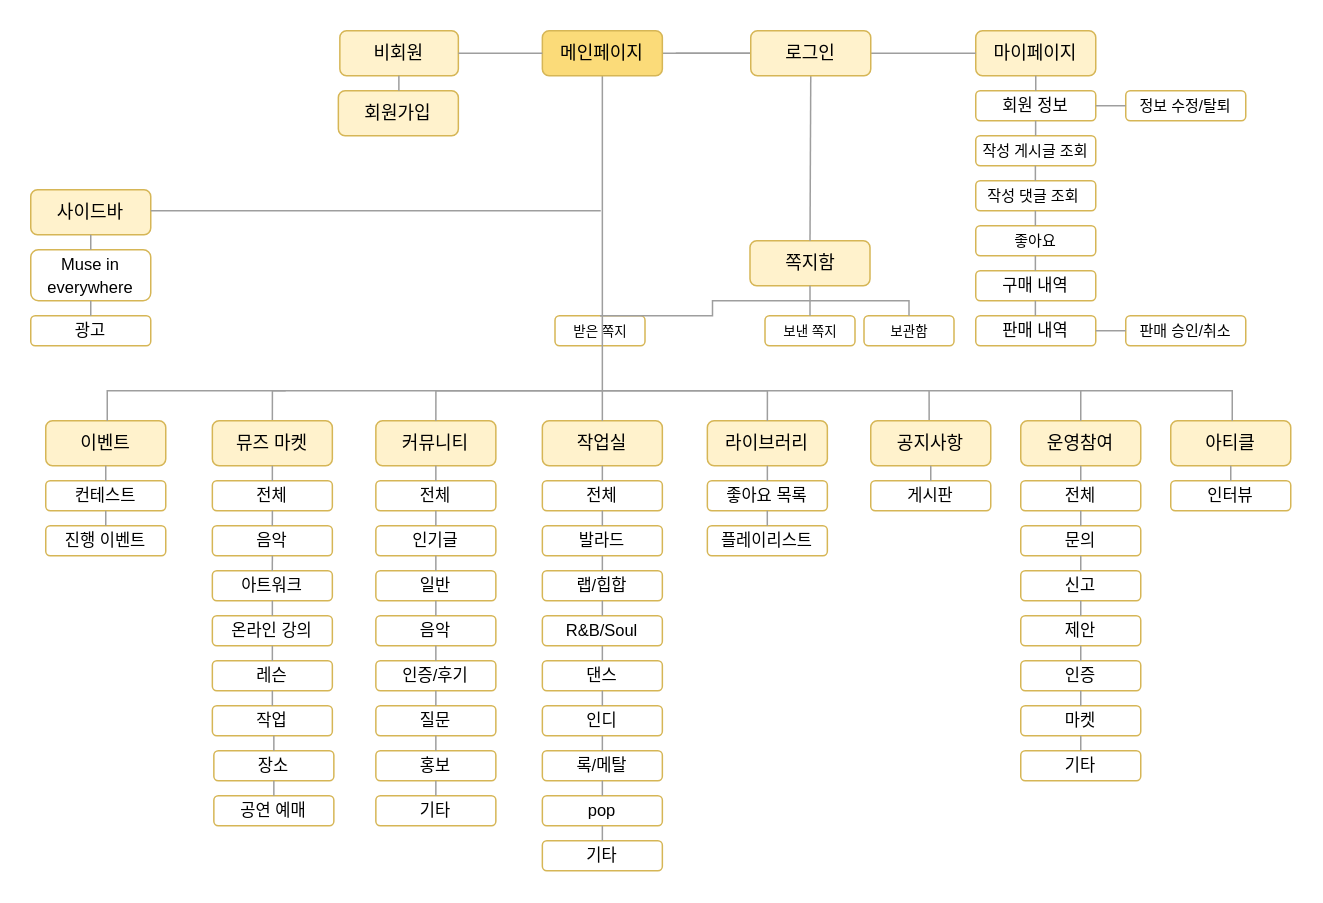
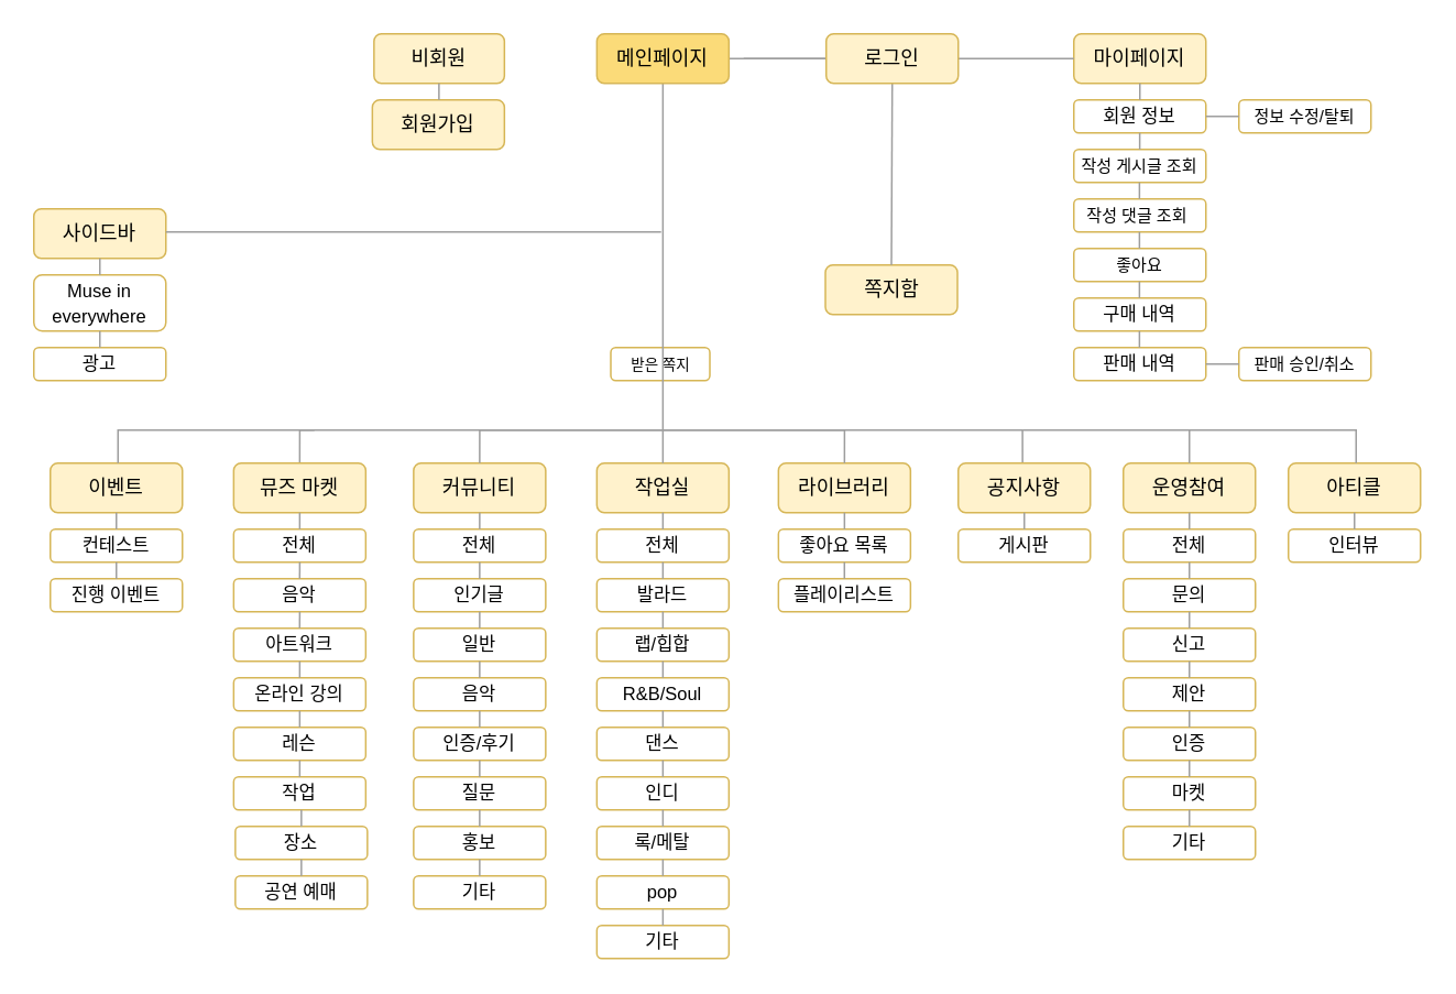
- <mxCell id="105" value="" style="edgeStyle=orthogonalEdgeStyle;rounded=0;orthogonalLoop=1;jettySize=auto;html=1;endArrow=none;endFill=0;strokeColor=#9e9e9e;exitX=0;exitY=0.5;exitDx=0;exitDy=0;entryX=1;entryY=0.5;entryDx=0;entryDy=0;" parent="1" source="102" target="2" edge="1"><mxGeometry relative="1" as="geometry"><mxPoint x="365.57" y="120" as="sourcePoint" /><mxPoint x="295.57" y="120" as="targetPoint" /><Array as="points"><mxPoint x="320" y="35" /><mxPoint x="320" y="35" /></Array></mxGeometry></mxCell>
- <mxCell id="18" value="" style="edgeStyle=orthogonalEdgeStyle;rounded=0;orthogonalLoop=1;jettySize=auto;html=1;endArrow=none;endFill=0;strokeColor=#9e9e9e;exitX=0.5;exitY=0;exitDx=0;exitDy=0;entryX=0.5;entryY=0;entryDx=0;entryDy=0;" parent="1" source="16" target="9" edge="1"><mxGeometry relative="1" as="geometry"><mxPoint x="617" y="200" as="sourcePoint" /><mxPoint x="462" y="200" as="targetPoint" /><Array as="points"><mxPoint x="605.5" y="200" /><mxPoint x="474.5" y="200" /></Array></mxGeometry></mxCell>
- <mxCell id="17" value="" style="edgeStyle=orthogonalEdgeStyle;rounded=0;orthogonalLoop=1;jettySize=auto;html=1;endArrow=none;endFill=0;strokeColor=#9e9e9e;entryX=0.5;entryY=1;entryDx=0;entryDy=0;" parent="1" source="15" target="13" edge="1"><mxGeometry relative="1" as="geometry"><mxPoint x="829.5" y="174.71" as="sourcePoint" /><mxPoint x="674.5" y="174.71" as="targetPoint" /><Array as="points" /></mxGeometry></mxCell>
- <mxCell id="15" value="&lt;font style=&quot;font-size: 9px;&quot;&gt;보낸 쪽지&lt;/font&gt;" style="rounded=1;whiteSpace=wrap;html=1;fillColor=#ffffff;strokeColor=#d6b656;" parent="1" vertex="1"><mxGeometry x="509.5" y="210" width="60" height="20" as="geometry" /></mxCell>
- <mxCell id="16" value="&lt;font style=&quot;font-size: 9px;&quot;&gt;보관함&lt;/font&gt;" style="rounded=1;whiteSpace=wrap;html=1;fillColor=#ffffff;strokeColor=#d6b656;" parent="1" vertex="1"><mxGeometry x="575.5" y="210" width="60" height="20" as="geometry" /></mxCell>
